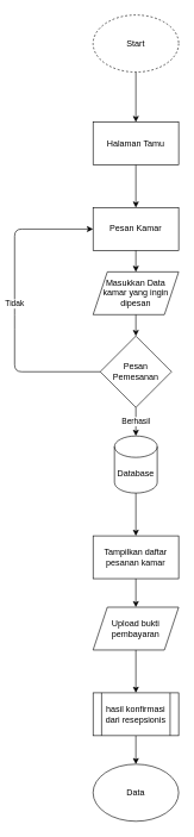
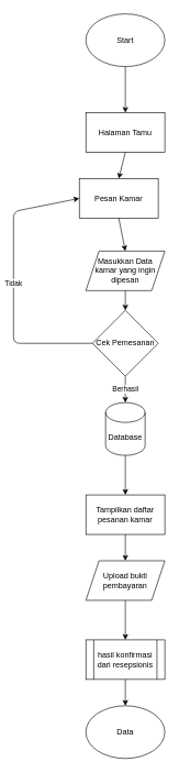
- <mxCell id="2" value="Start" style="ellipse;whiteSpace=wrap;html=1;dashed=1;" parent="1" vertex="1"><mxGeometry x="130" y="20" width="120" height="80" as="geometry" /></mxCell>
+ <mxCell id="2" value="Start" style="ellipse;whiteSpace=wrap;html=1;" parent="1" vertex="1"><mxGeometry x="130" y="20" width="120" height="80" as="geometry" /></mxCell>
- <mxCell id="5" value="Pesan Kamar" style="rounded=0;whiteSpace=wrap;html=1;" parent="1" vertex="1"><mxGeometry x="130" y="290" width="120" height="60" as="geometry" /></mxCell>
+ <mxCell id="5" value="Pesan Kamar" style="rounded=0;whiteSpace=wrap;html=1;" parent="1" vertex="1"><mxGeometry x="120" y="270" width="120" height="60" as="geometry" /></mxCell>
- <mxCell id="7" value="Pesan Pemesanan" style="rhombus;whiteSpace=wrap;html=1;" parent="1" vertex="1"><mxGeometry x="140" y="470" width="100" height="100" as="geometry" /></mxCell>
+ <mxCell id="7" value="Cek Pemesanan" style="rhombus;whiteSpace=wrap;html=1;" parent="1" vertex="1"><mxGeometry x="140" y="470" width="100" height="100" as="geometry" /></mxCell>
